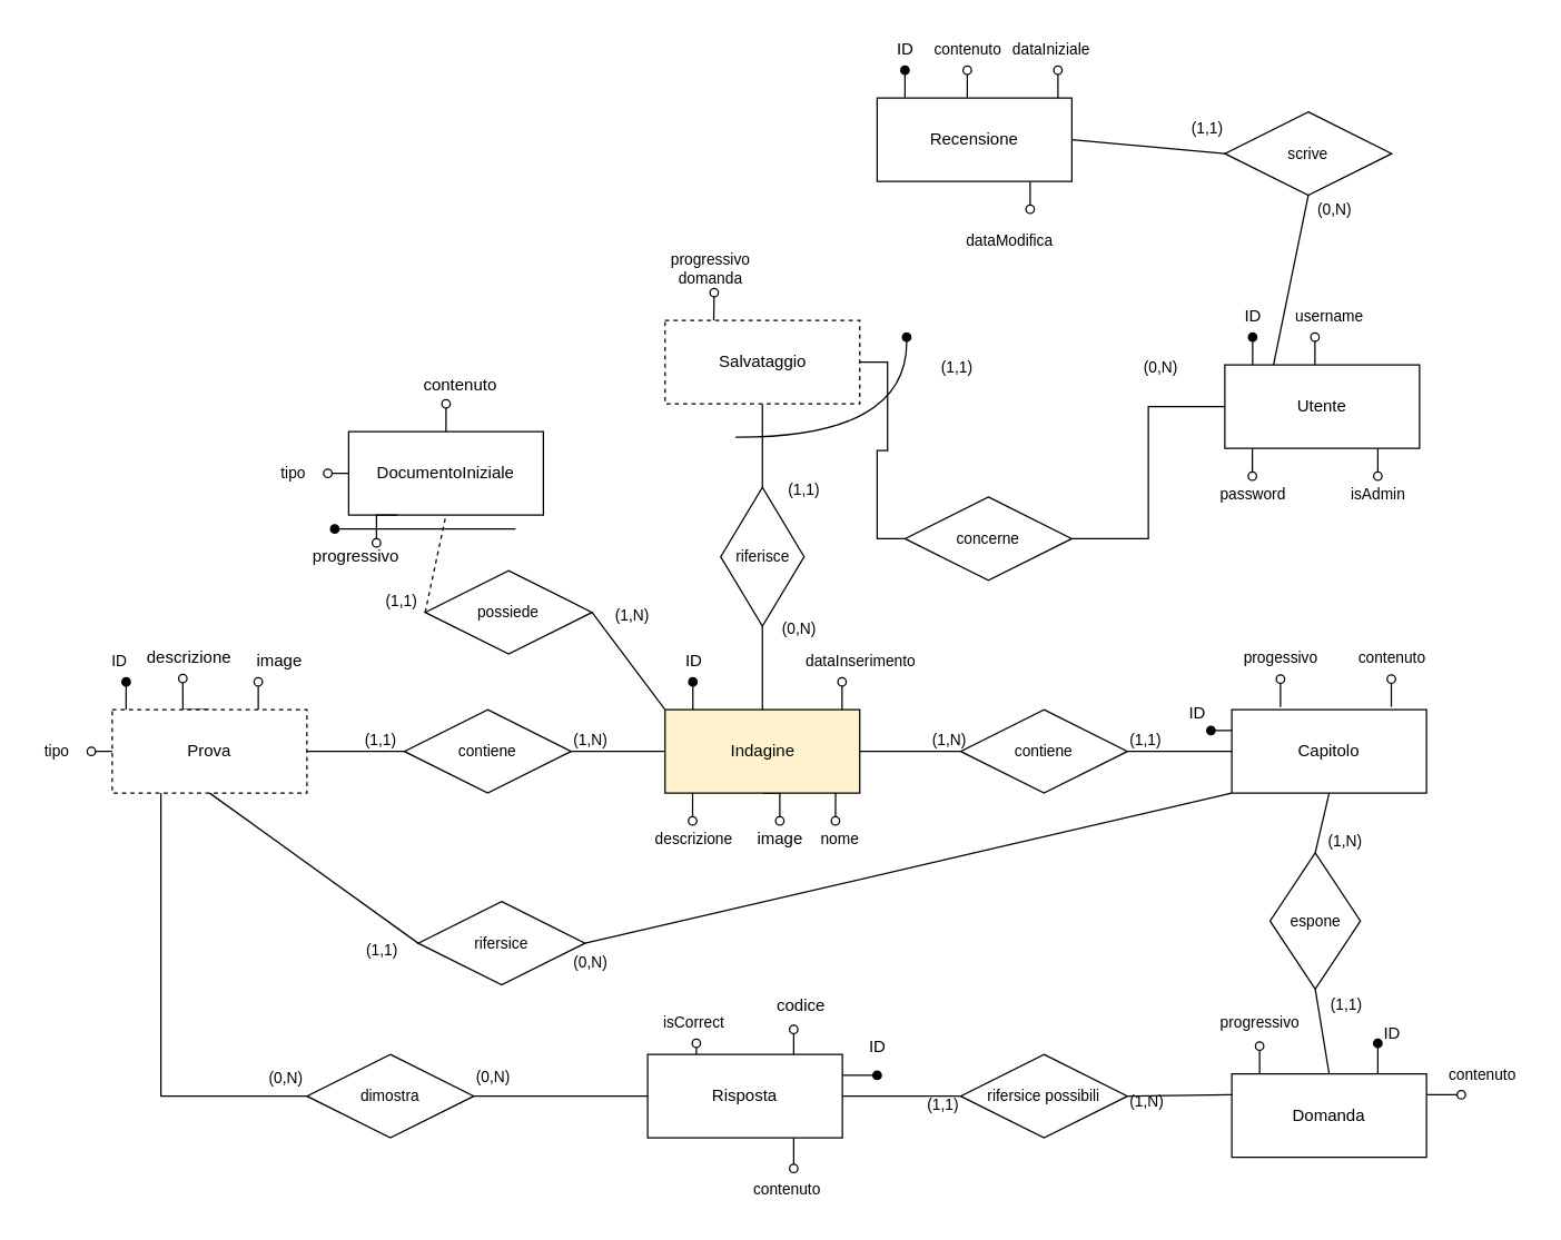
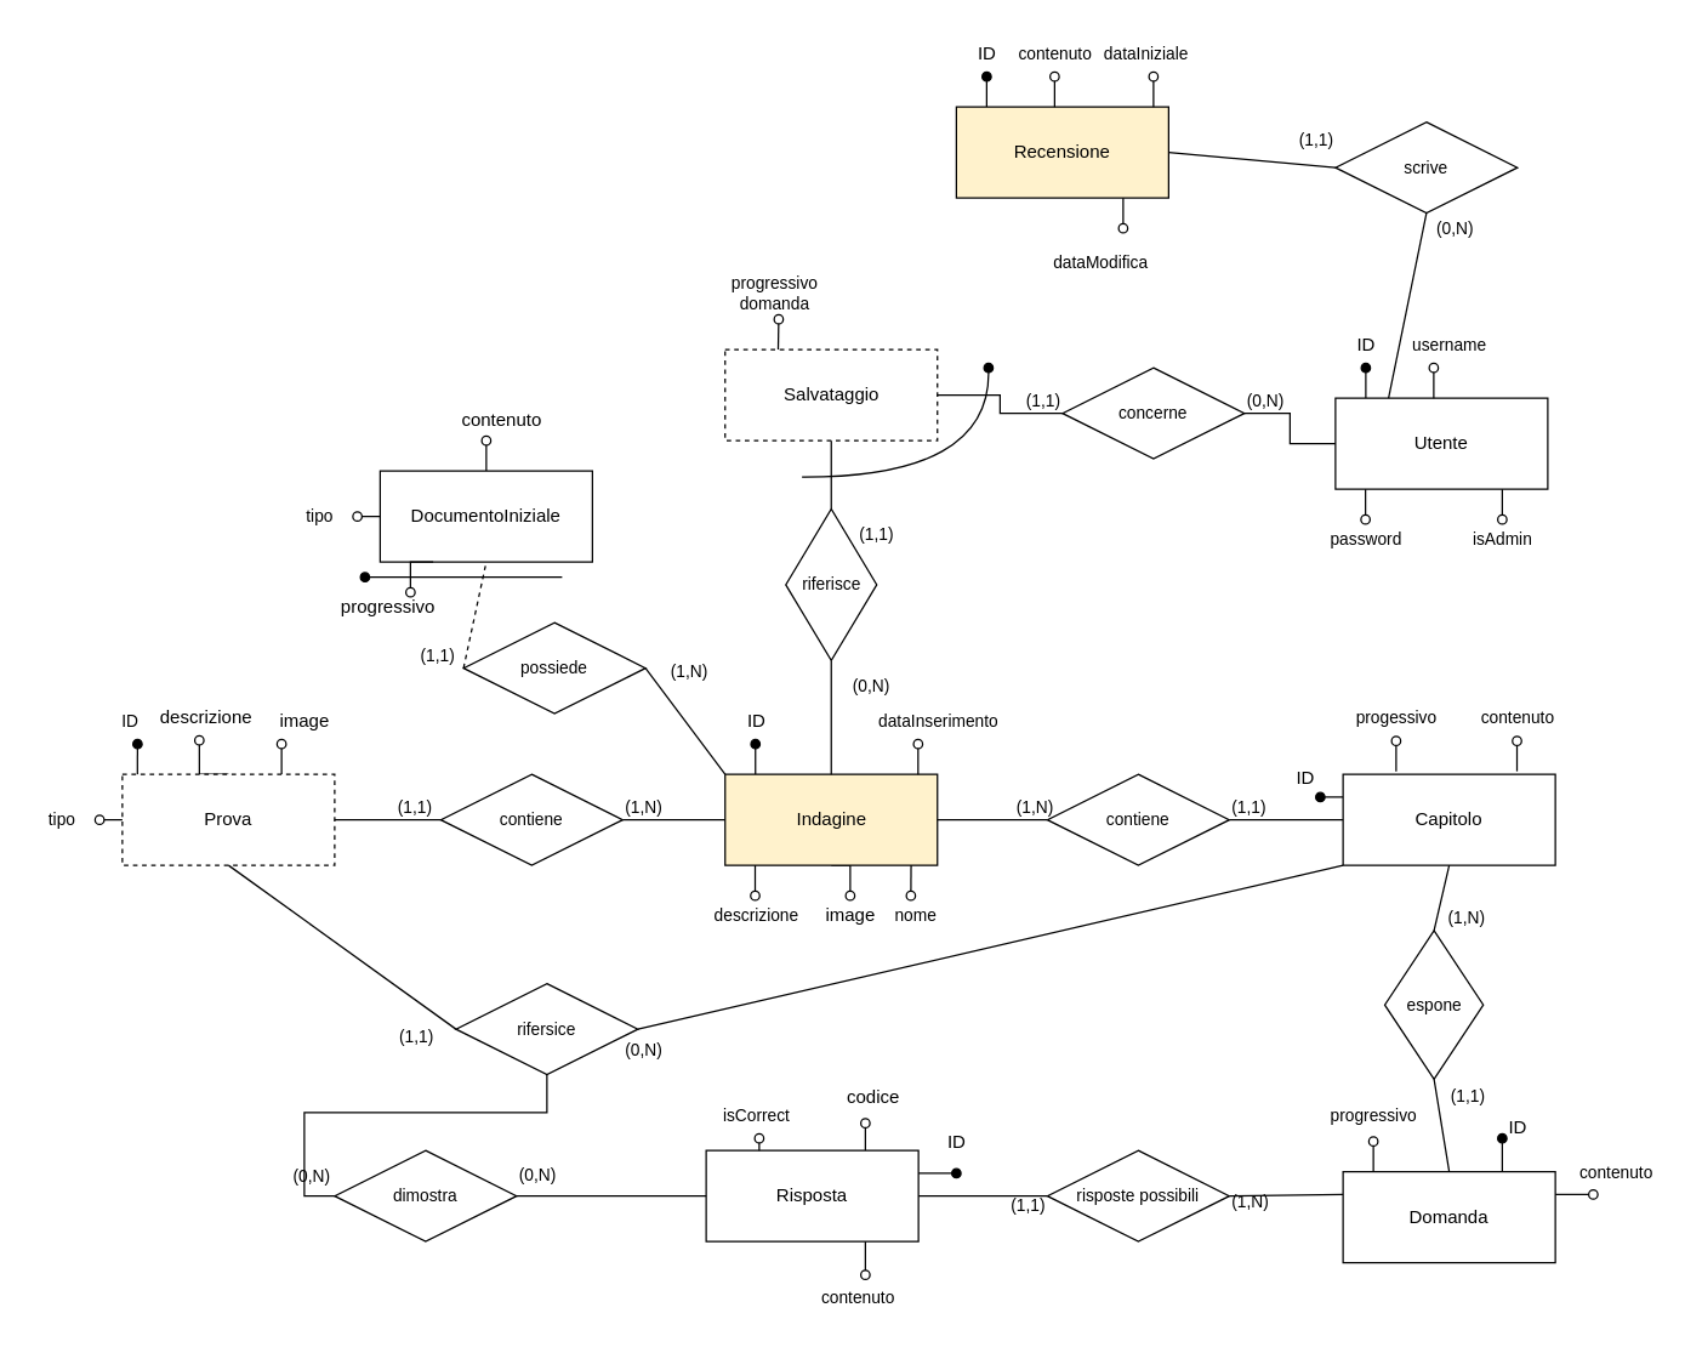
- <mxCell id="101" value="Recensione" style="whiteSpace=wrap;html=1;align=center;" parent="1" vertex="1"><mxGeometry x="630" y="70" width="140" height="60" as="geometry" /></mxCell>
+ <mxCell id="101" value="Recensione" style="whiteSpace=wrap;html=1;align=center;fillColor=#fff2cc;" parent="1" vertex="1"><mxGeometry x="630" y="70" width="140" height="60" as="geometry" /></mxCell>
- <mxCell id="64" value="concerne" style="shape=rhombus;perimeter=rhombusPerimeter;whiteSpace=wrap;html=1;align=center;fontFamily=Helvetica;fontSize=11;fontColor=default;" parent="1" vertex="1"><mxGeometry x="650" y="357" width="120" height="60" as="geometry" /></mxCell>
+ <mxCell id="64" value="concerne" style="shape=rhombus;perimeter=rhombusPerimeter;whiteSpace=wrap;html=1;align=center;fontFamily=Helvetica;fontSize=11;fontColor=default;" parent="1" vertex="1"><mxGeometry x="700" y="242" width="120" height="60" as="geometry" /></mxCell>
- <mxCell id="59" value="riferisce" style="shape=rhombus;perimeter=rhombusPerimeter;whiteSpace=wrap;html=1;align=center;fontFamily=Helvetica;fontSize=11;fontColor=default;direction=south;" parent="1" vertex="1"><mxGeometry x="517.5" y="350" width="60" height="100" as="geometry" /></mxCell>
+ <mxCell id="59" value="riferisce" style="shape=rhombus;perimeter=rhombusPerimeter;whiteSpace=wrap;html=1;align=center;fontFamily=Helvetica;fontSize=11;fontColor=default;direction=south;" parent="1" vertex="1"><mxGeometry x="517.5" y="335" width="60" height="100" as="geometry" /></mxCell>
- <mxCell id="115" style="edgeStyle=orthogonalEdgeStyle;rounded=0;orthogonalLoop=1;jettySize=auto;html=1;exitX=0;exitY=0.5;exitDx=0;exitDy=0;entryX=0.25;entryY=1;entryDx=0;entryDy=0;endArrow=none;endFill=0;" parent="1" source="116" target="72" edge="1"><mxGeometry relative="1" as="geometry" /></mxCell>
+ <mxCell id="115" style="edgeStyle=orthogonalEdgeStyle;rounded=0;orthogonalLoop=1;jettySize=auto;html=1;exitX=0;exitY=0.5;exitDx=0;exitDy=0;endArrow=none;endFill=0;" parent="1" source="116" target="83" edge="1"><mxGeometry relative="1" as="geometry" /></mxCell>
- <mxCell id="47" value="rifersice possibili" style="shape=rhombus;perimeter=rhombusPerimeter;whiteSpace=wrap;html=1;align=center;fontFamily=Helvetica;fontSize=11;fontColor=default;" parent="1" vertex="1"><mxGeometry x="690" y="758" width="120" height="60" as="geometry" /></mxCell>
+ <mxCell id="47" value="risposte possibili" style="shape=rhombus;perimeter=rhombusPerimeter;whiteSpace=wrap;html=1;align=center;fontFamily=Helvetica;fontSize=11;fontColor=default;" parent="1" vertex="1"><mxGeometry x="690" y="758" width="120" height="60" as="geometry" /></mxCell>
